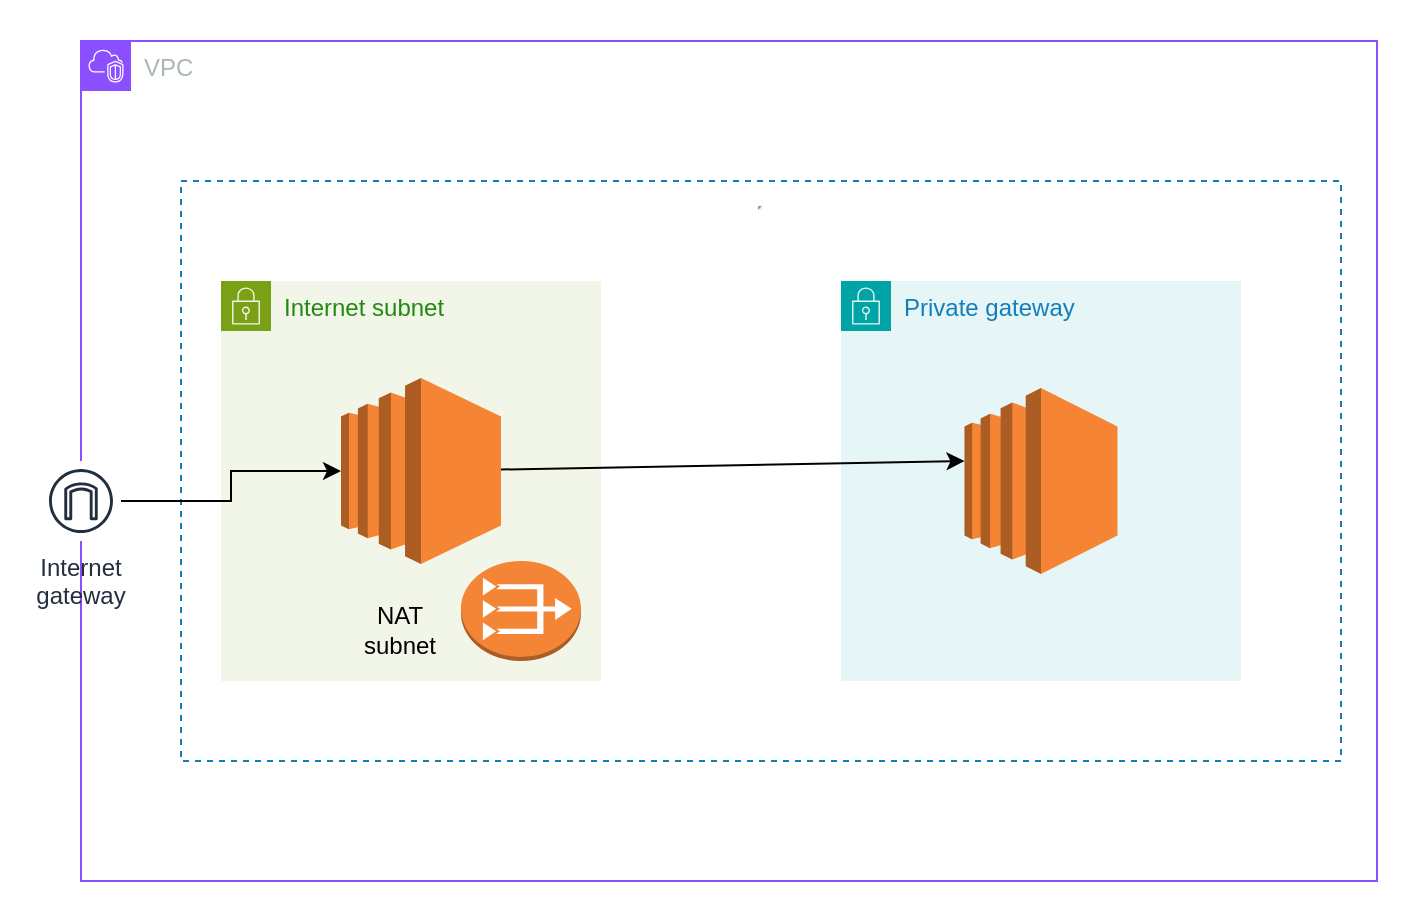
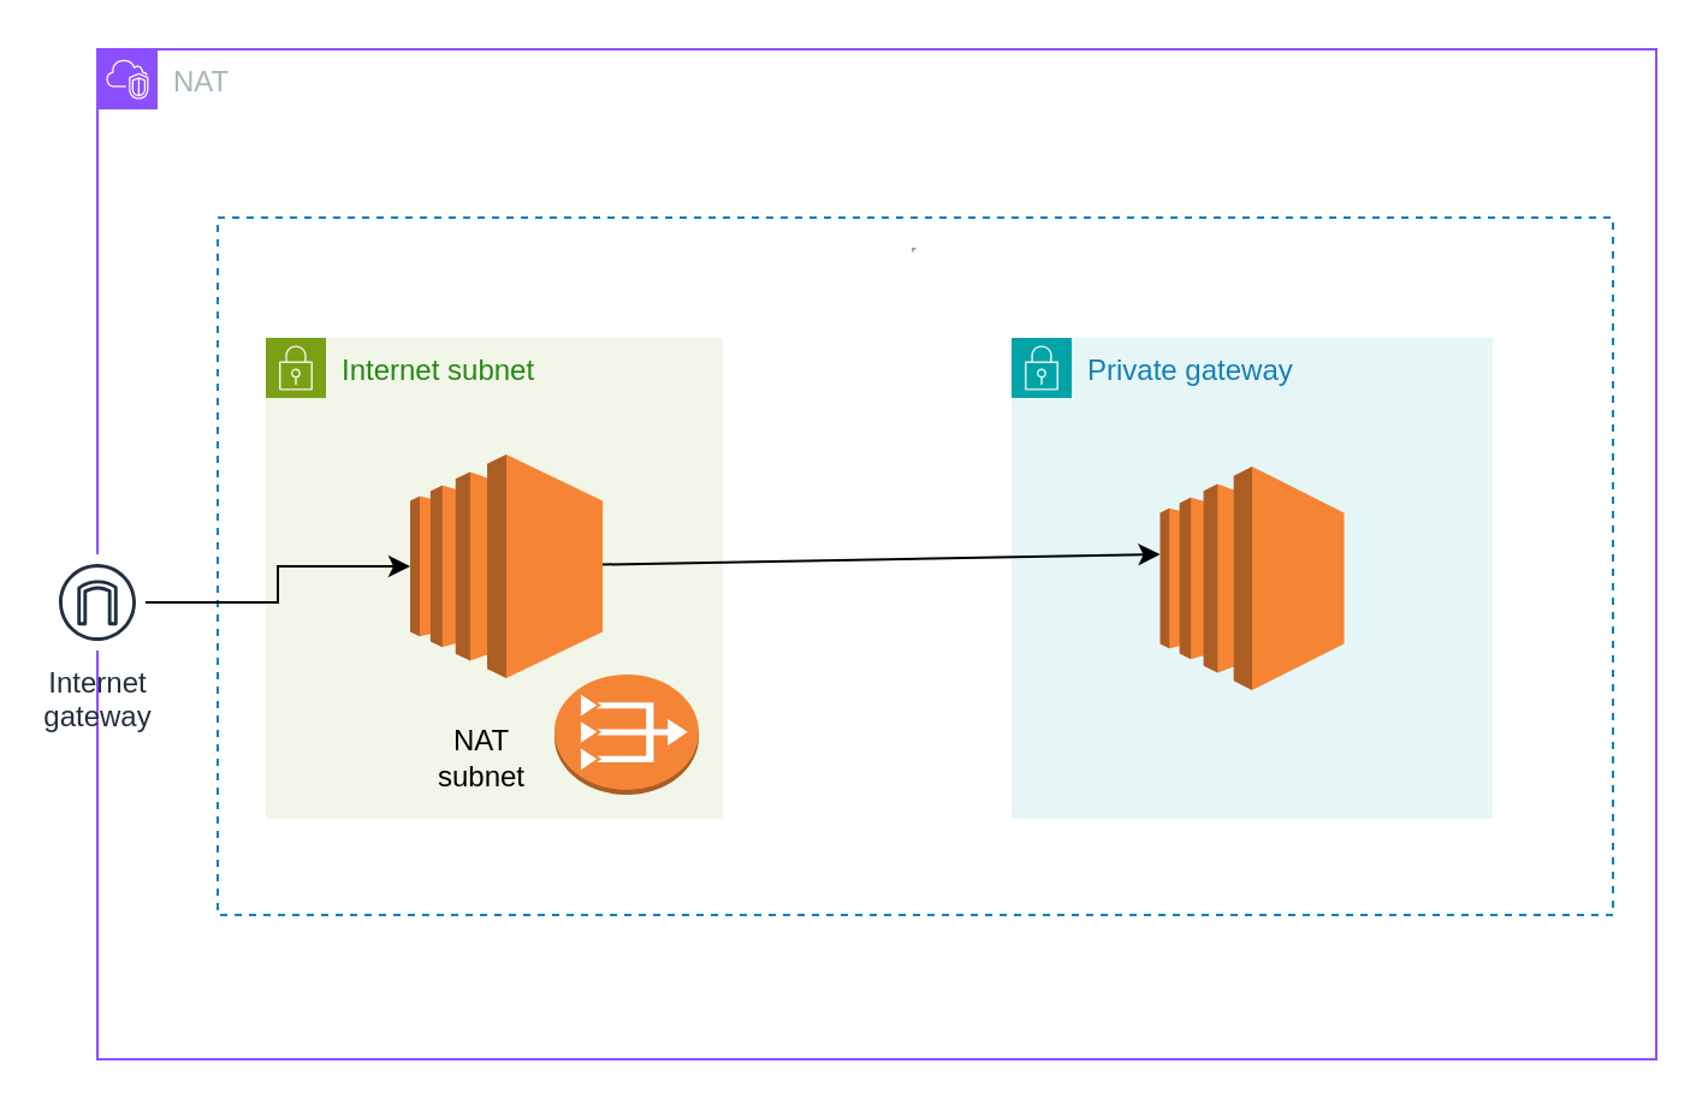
- <mxCell id="3" value="VPC" style="points=[[0,0],[0.25,0],[0.5,0],[0.75,0],[1,0],[1,0.25],[1,0.5],[1,0.75],[1,1],[0.75,1],[0.5,1],[0.25,1],[0,1],[0,0.75],[0,0.5],[0,0.25]];outlineConnect=0;gradientColor=none;html=1;whiteSpace=wrap;fontSize=12;fontStyle=0;container=0;pointerEvents=0;collapsible=0;recursiveResize=0;shape=mxgraph.aws4.group;grIcon=mxgraph.aws4.group_vpc2;strokeColor=#8C4FFF;fillColor=none;verticalAlign=top;align=left;spacingLeft=30;fontColor=#AAB7B8;dashed=0;" parent="2" vertex="1"><mxGeometry width="648" height="420" as="geometry" /></mxCell>
+ <mxCell id="3" value="NAT" style="points=[[0,0],[0.25,0],[0.5,0],[0.75,0],[1,0],[1,0.25],[1,0.5],[1,0.75],[1,1],[0.75,1],[0.5,1],[0.25,1],[0,1],[0,0.75],[0,0.5],[0,0.25]];outlineConnect=0;gradientColor=none;html=1;whiteSpace=wrap;fontSize=12;fontStyle=0;container=0;pointerEvents=0;collapsible=0;recursiveResize=0;shape=mxgraph.aws4.group;grIcon=mxgraph.aws4.group_vpc2;strokeColor=#8C4FFF;fillColor=none;verticalAlign=top;align=left;spacingLeft=30;fontColor=#AAB7B8;dashed=0;" parent="2" vertex="1"><mxGeometry width="648" height="420" as="geometry" /></mxCell>
